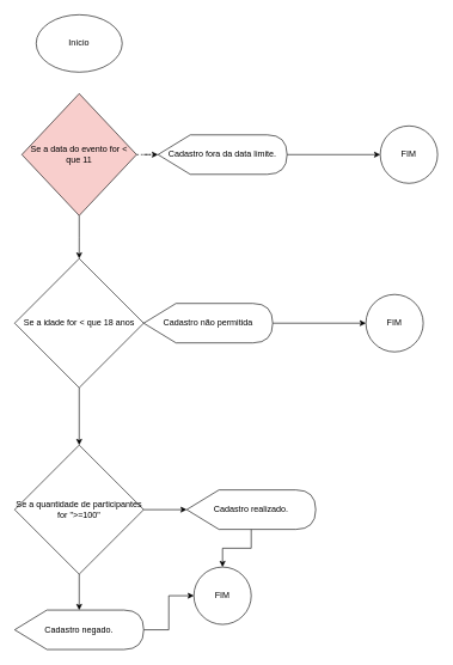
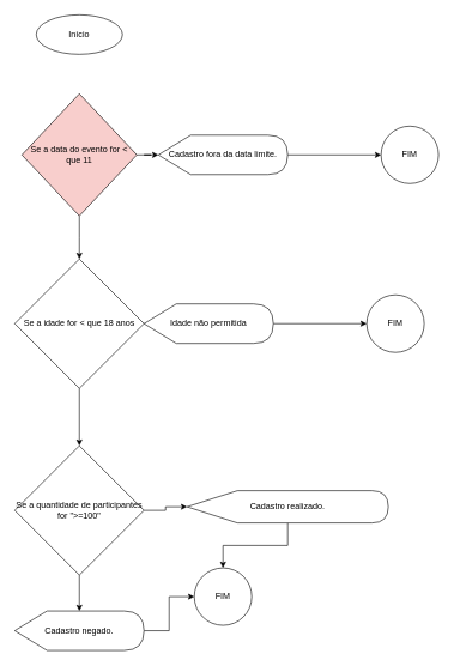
- <mxCell id="2" value="Início" style="ellipse;whiteSpace=wrap;html=1;" vertex="1" parent="1"><mxGeometry x="50" y="20" width="120" height="80" as="geometry" /></mxCell>
+ <mxCell id="2" value="Início" style="ellipse;whiteSpace=wrap;html=1;" vertex="1" parent="1"><mxGeometry x="50" y="20" width="120" height="55" as="geometry" /></mxCell>
- <mxCell id="3" value="" style="edgeStyle=orthogonalEdgeStyle;rounded=0;orthogonalLoop=1;jettySize=auto;html=1;dashed=1;" edge="1" parent="1" source="5" target="7"><mxGeometry relative="1" as="geometry" /></mxCell>
+ <mxCell id="3" value="" style="edgeStyle=orthogonalEdgeStyle;rounded=0;orthogonalLoop=1;jettySize=auto;html=1;" edge="1" parent="1" source="5" target="7"><mxGeometry relative="1" as="geometry" /></mxCell>
- <mxCell id="12" value="Cadastro não permitida" style="shape=display;whiteSpace=wrap;html=1;" vertex="1" parent="1"><mxGeometry x="200" y="422.5" width="180" height="55" as="geometry" /></mxCell>
+ <mxCell id="12" value="Idade não permitida" style="shape=display;whiteSpace=wrap;html=1;" vertex="1" parent="1"><mxGeometry x="200" y="422.5" width="180" height="55" as="geometry" /></mxCell>
- <mxCell id="18" value="Cadastro realizado." style="shape=display;whiteSpace=wrap;html=1;" vertex="1" parent="1"><mxGeometry x="260" y="682.5" width="180" height="55" as="geometry" /></mxCell>
+ <mxCell id="18" value="Cadastro realizado." style="shape=display;whiteSpace=wrap;html=1;" vertex="1" parent="1"><mxGeometry x="260" y="682.5" width="280" height="45" as="geometry" /></mxCell>
